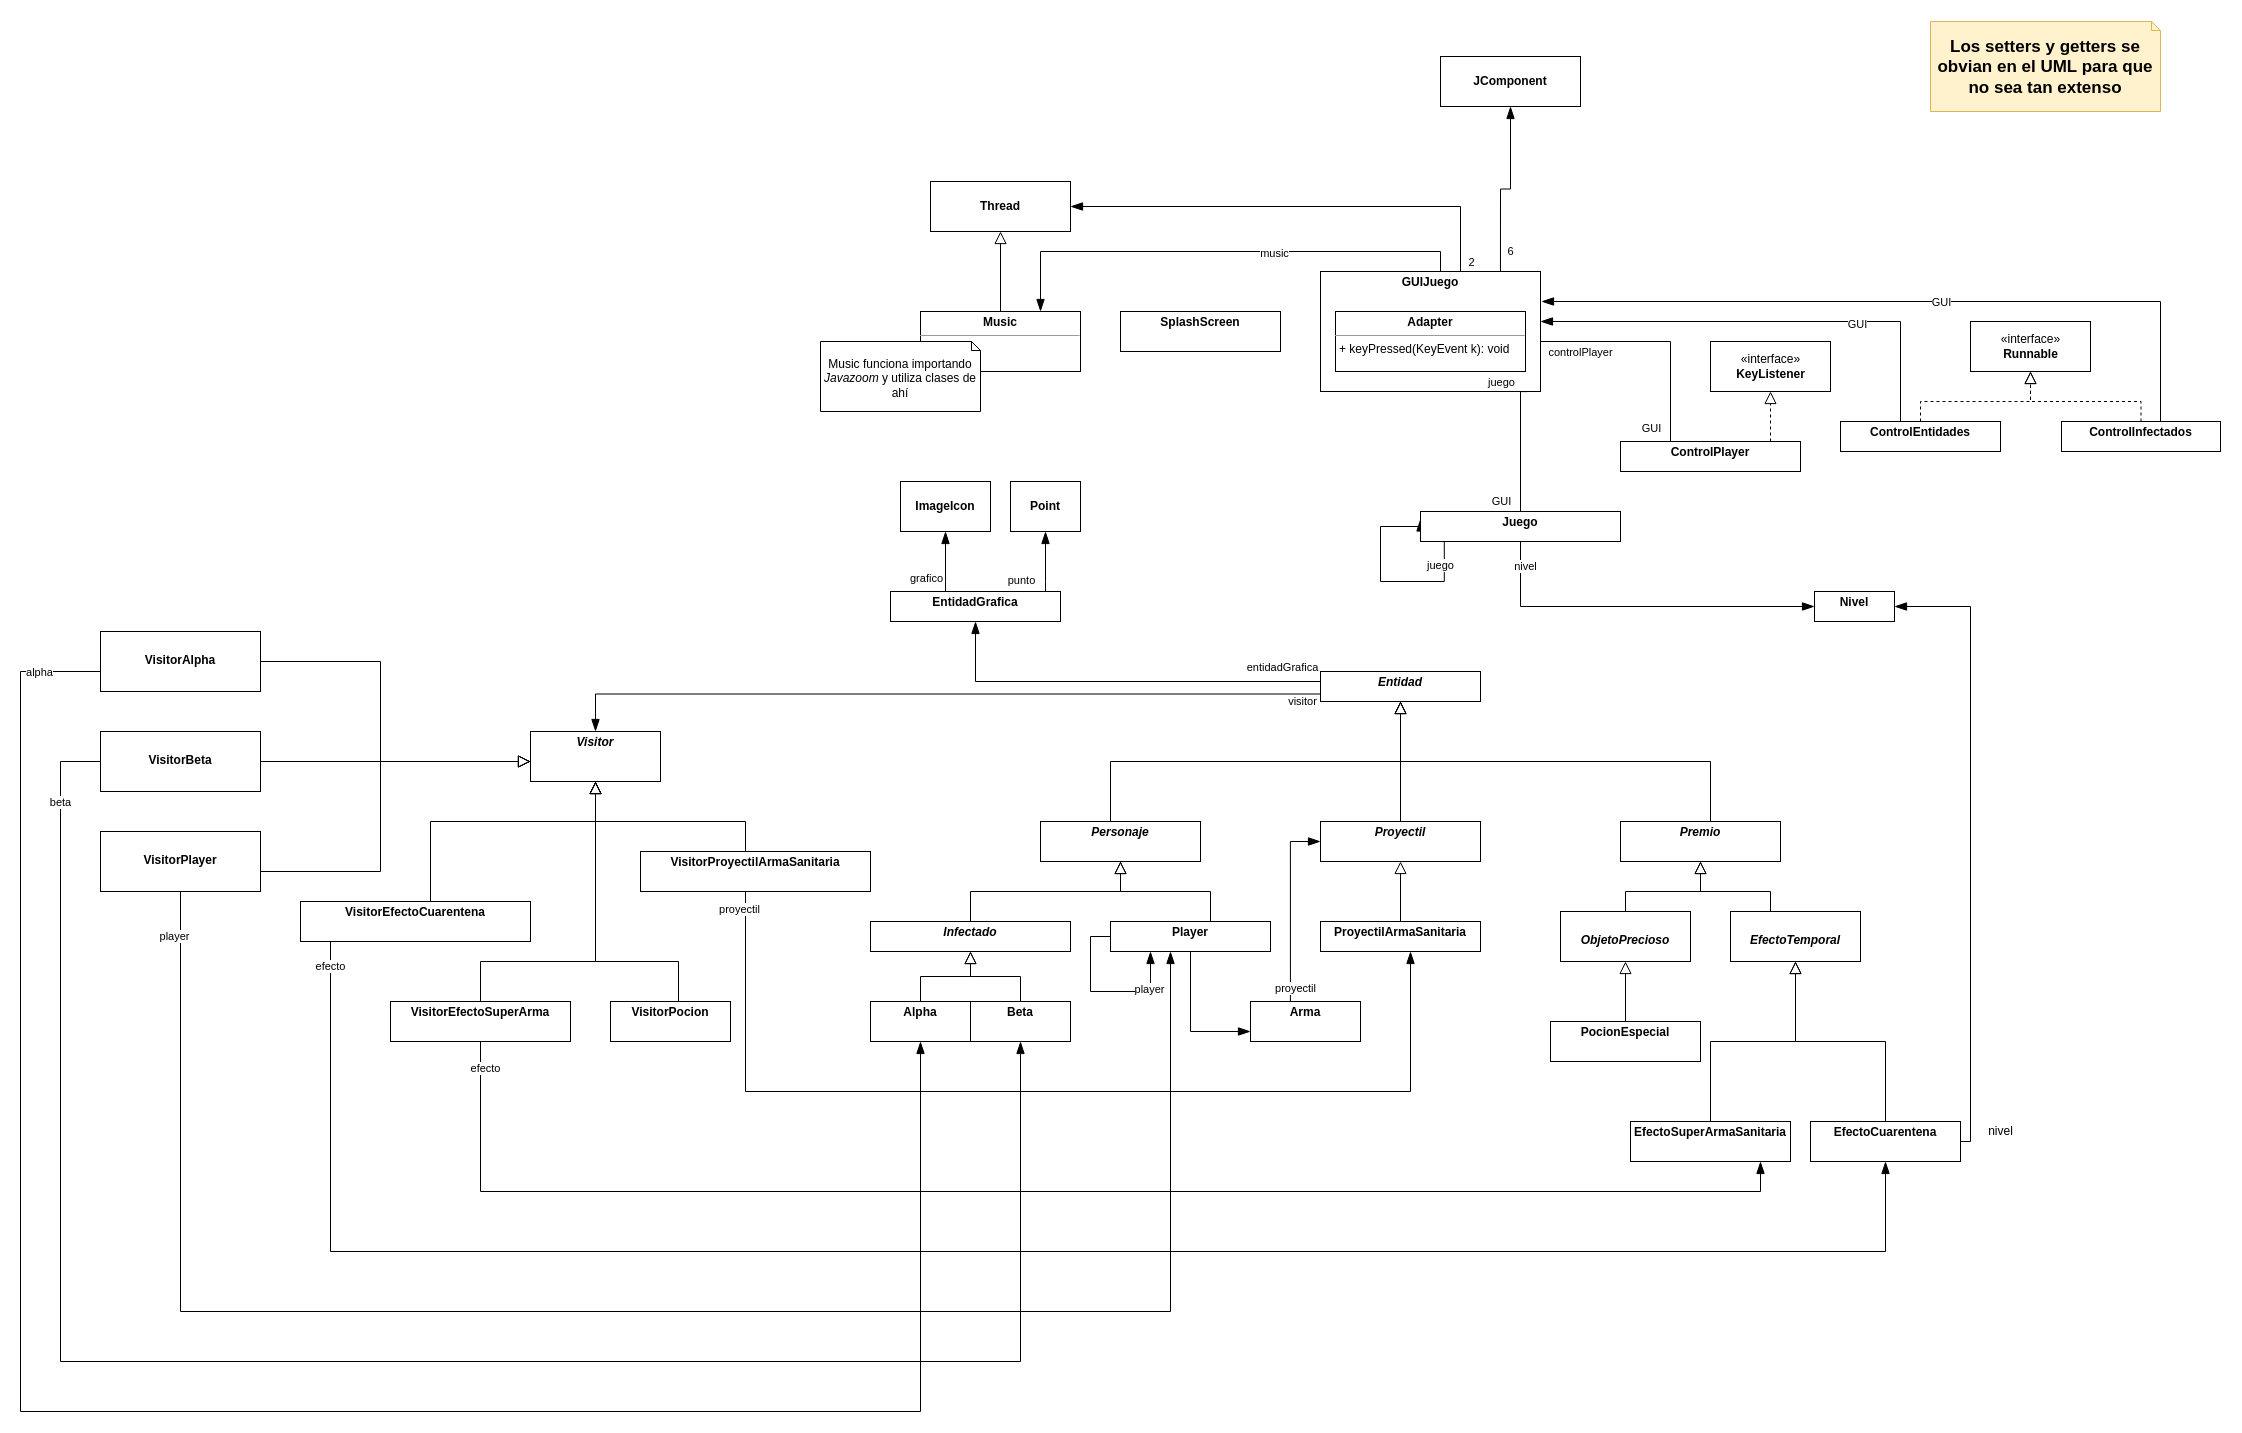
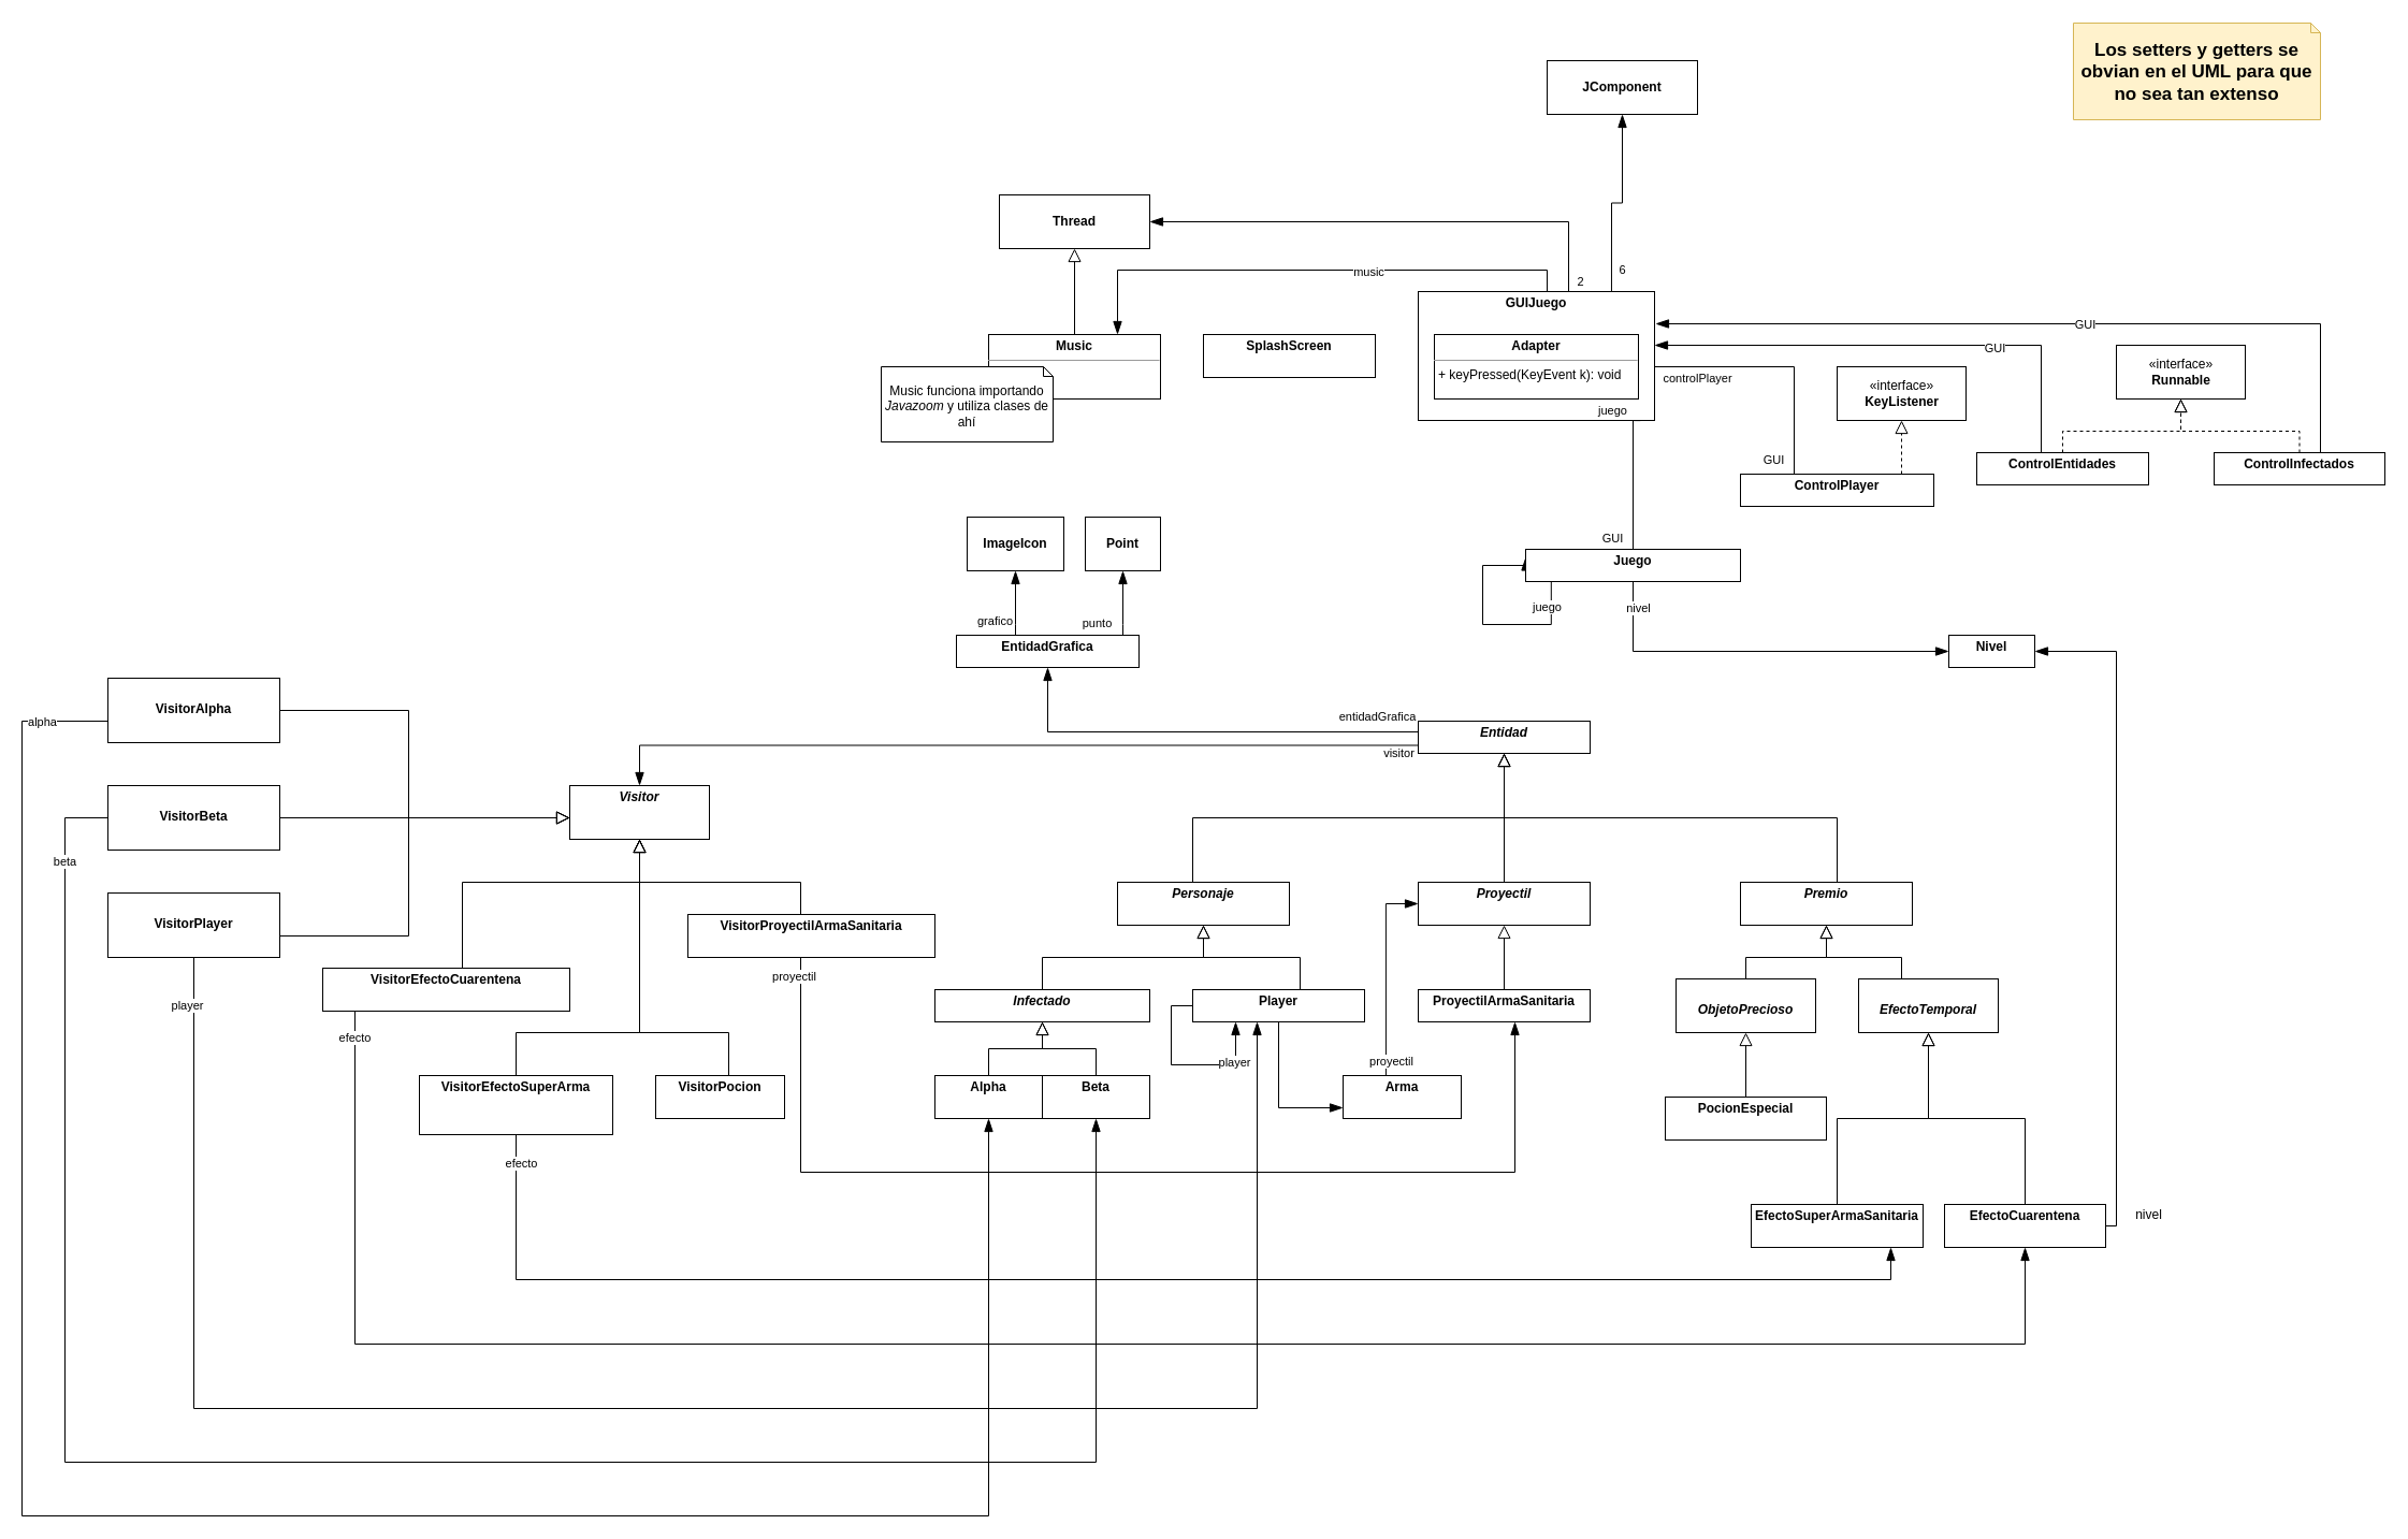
- <mxCell id="106" value="&lt;p style=&quot;margin: 0px ; margin-top: 4px ; text-align: center&quot;&gt;&lt;b&gt;VisitorEfectoSuperArma&lt;/b&gt;&lt;/p&gt;" style="verticalAlign=top;align=left;overflow=fill;fontSize=12;fontFamily=Helvetica;html=1;" parent="1" vertex="1"><mxGeometry x="390" y="1001" width="180" height="40" as="geometry" /></mxCell>
+ <mxCell id="106" value="&lt;p style=&quot;margin: 0px ; margin-top: 4px ; text-align: center&quot;&gt;&lt;b&gt;VisitorEfectoSuperArma&lt;/b&gt;&lt;/p&gt;" style="verticalAlign=top;align=left;overflow=fill;fontSize=12;fontFamily=Helvetica;html=1;" parent="1" vertex="1"><mxGeometry x="390" y="1001" width="180" height="55" as="geometry" /></mxCell>
